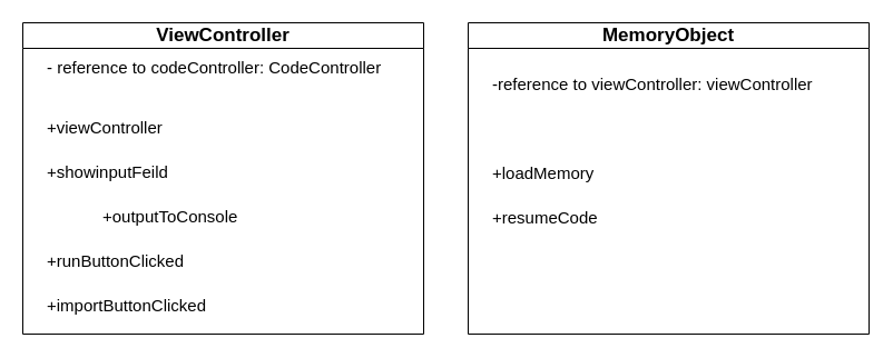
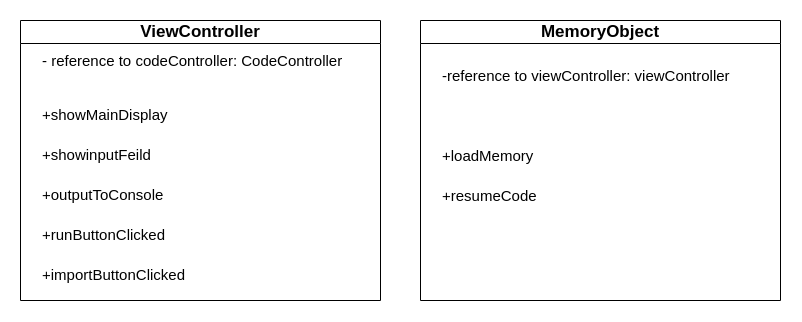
- <mxCell id="8" value="&lt;span id=&quot;docs-internal-guid-174d1059-7fff-af79-be08-4d654244fd81&quot;&gt;&lt;span style=&quot;font-family: Arial, sans-serif; background-color: transparent; font-variant-numeric: normal; font-variant-east-asian: normal; font-variant-alternates: normal; font-variant-position: normal; vertical-align: baseline;&quot;&gt;&lt;font style=&quot;font-size: 15px;&quot;&gt;+viewController&lt;/font&gt;&lt;/span&gt;&lt;/span&gt;" style="text;html=1;align=left;verticalAlign=middle;resizable=0;points=[];autosize=1;strokeColor=none;fillColor=none;fontSize=17;" vertex="1" parent="6"><mxGeometry x="20" y="80" width="150" height="30" as="geometry" /></mxCell>
+ <mxCell id="8" value="&lt;span id=&quot;docs-internal-guid-174d1059-7fff-af79-be08-4d654244fd81&quot;&gt;&lt;span style=&quot;font-family: Arial, sans-serif; background-color: transparent; font-variant-numeric: normal; font-variant-east-asian: normal; font-variant-alternates: normal; font-variant-position: normal; vertical-align: baseline;&quot;&gt;&lt;font style=&quot;font-size: 15px;&quot;&gt;+showMainDisplay&lt;/font&gt;&lt;/span&gt;&lt;/span&gt;" style="text;html=1;align=left;verticalAlign=middle;resizable=0;points=[];autosize=1;strokeColor=none;fillColor=none;fontSize=17;" vertex="1" parent="6"><mxGeometry x="20" y="80" width="150" height="30" as="geometry" /></mxCell>
- <mxCell id="10" value="&lt;font style=&quot;font-size: 15px;&quot;&gt;+outputToConsole&lt;br&gt;&lt;/font&gt;" style="text;html=1;align=left;verticalAlign=middle;resizable=0;points=[];autosize=1;strokeColor=none;fillColor=none;fontSize=17;" vertex="1" parent="6"><mxGeometry x="70" y="160" width="140" height="30" as="geometry" /></mxCell>
+ <mxCell id="10" value="&lt;font style=&quot;font-size: 15px;&quot;&gt;+outputToConsole&lt;br&gt;&lt;/font&gt;" style="text;html=1;align=left;verticalAlign=middle;resizable=0;points=[];autosize=1;strokeColor=none;fillColor=none;fontSize=17;" vertex="1" parent="6"><mxGeometry x="20" y="160" width="140" height="30" as="geometry" /></mxCell>
